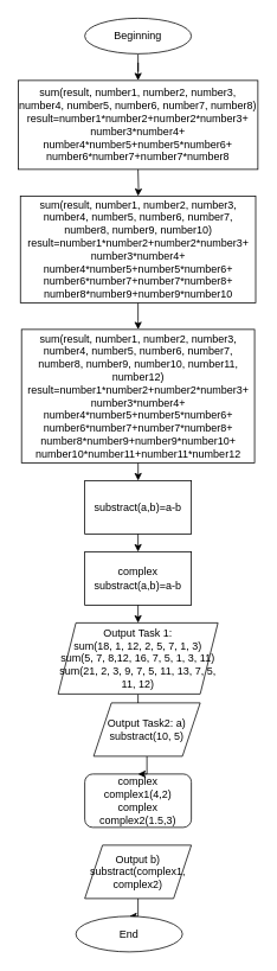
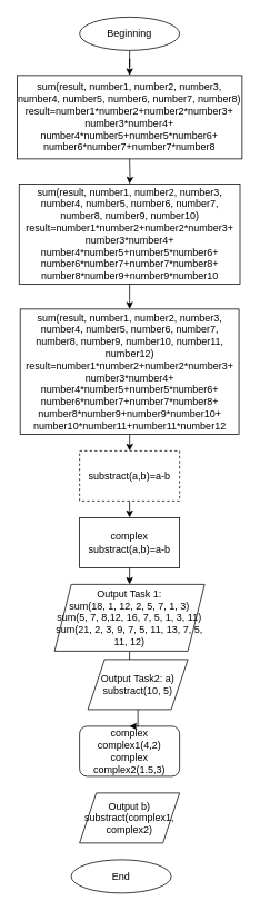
- <mxCell id="19" value="substract(a,b)=a-b" style="rounded=0;whiteSpace=wrap;html=1;" vertex="1" parent="1"><mxGeometry x="95" y="540" width="120" height="60" as="geometry" /></mxCell>
+ <mxCell id="19" value="substract(a,b)=a-b" style="rounded=0;whiteSpace=wrap;html=1;dashed=1;" vertex="1" parent="1"><mxGeometry x="95" y="540" width="120" height="60" as="geometry" /></mxCell>
- <mxCell id="8" value="" style="edgeStyle=orthogonalEdgeStyle;rounded=0;orthogonalLoop=1;jettySize=auto;html=1;" parent="1" source="9" target="13" edge="1"><mxGeometry relative="1" as="geometry" /></mxCell>
